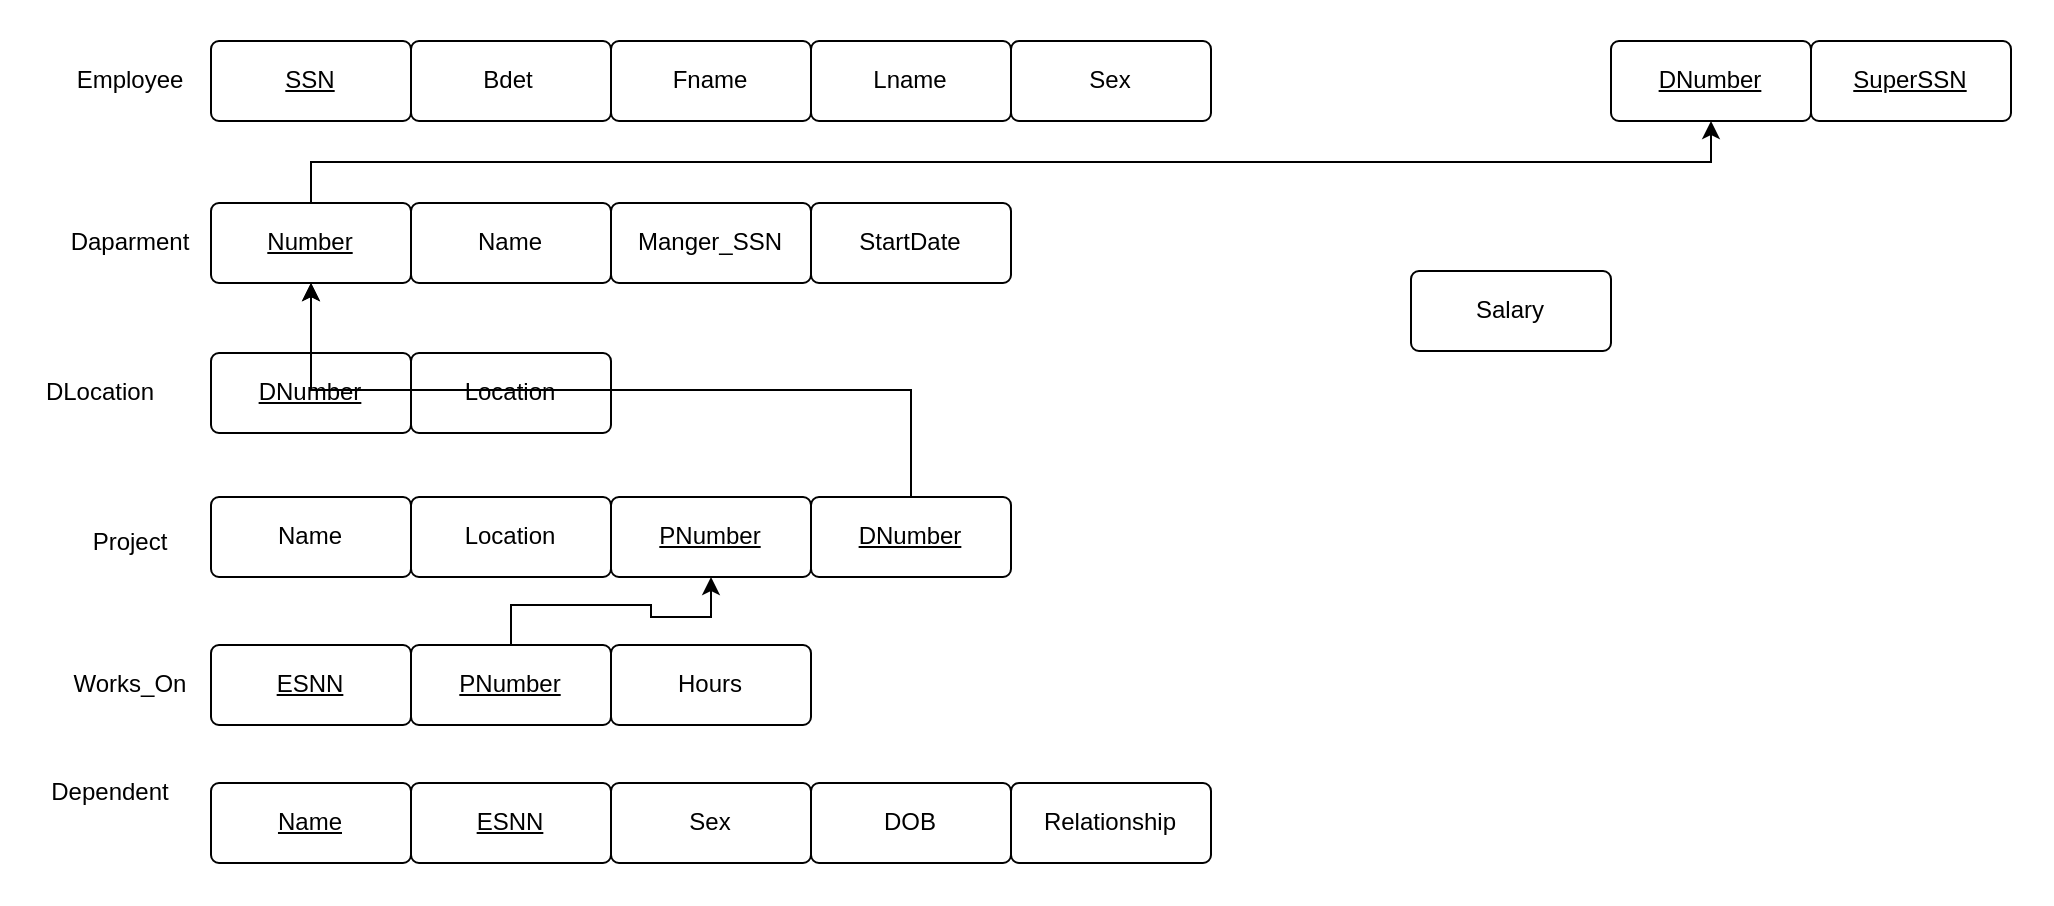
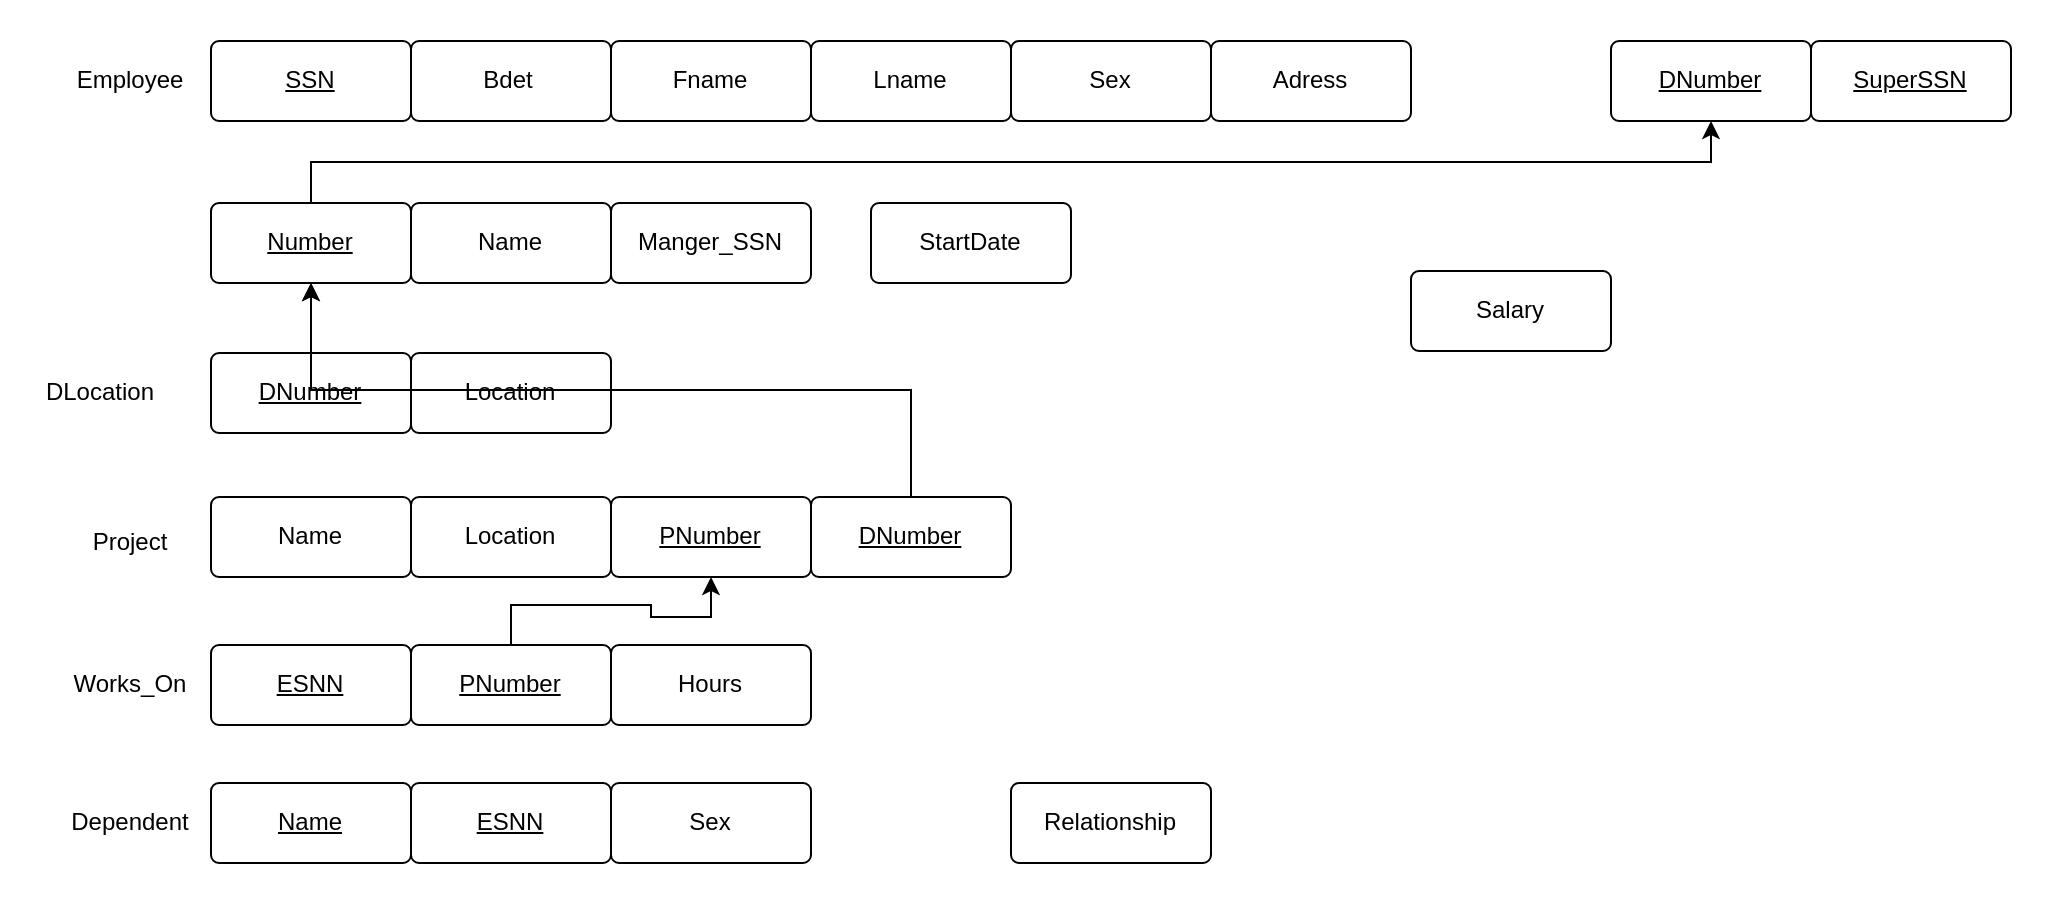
+ <mxCell id="8" value="Adress" style="rounded=1;arcSize=10;whiteSpace=wrap;html=1;align=center;" parent="1" vertex="1"><mxGeometry x="605" y="20" width="100" height="40" as="geometry" /></mxCell>
- <mxCell id="10" value="Daparment" style="text;html=1;align=center;verticalAlign=middle;whiteSpace=wrap;rounded=0;" vertex="1" parent="1"><mxGeometry x="35" y="106" width="60" height="30" as="geometry" /></mxCell>
- <mxCell id="19" value="StartDate" style="rounded=1;arcSize=10;whiteSpace=wrap;html=1;align=center;" vertex="1" parent="1"><mxGeometry x="405" y="101" width="100" height="40" as="geometry" /></mxCell>
+ <mxCell id="19" value="StartDate" style="rounded=1;arcSize=10;whiteSpace=wrap;html=1;align=center;" vertex="1" parent="1"><mxGeometry x="435" y="101" width="100" height="40" as="geometry" /></mxCell>
- <mxCell id="33" value="Dependent" style="text;html=1;align=center;verticalAlign=middle;whiteSpace=wrap;rounded=0;" vertex="1" parent="1"><mxGeometry x="25" y="381" width="60" height="30" as="geometry" /></mxCell>
+ <mxCell id="33" value="Dependent" style="text;html=1;align=center;verticalAlign=middle;whiteSpace=wrap;rounded=0;" vertex="1" parent="1"><mxGeometry x="35" y="396" width="60" height="30" as="geometry" /></mxCell>
- <mxCell id="37" value="DOB" style="rounded=1;arcSize=10;whiteSpace=wrap;html=1;align=center;" vertex="1" parent="1"><mxGeometry x="405" y="391" width="100" height="40" as="geometry" /></mxCell>
